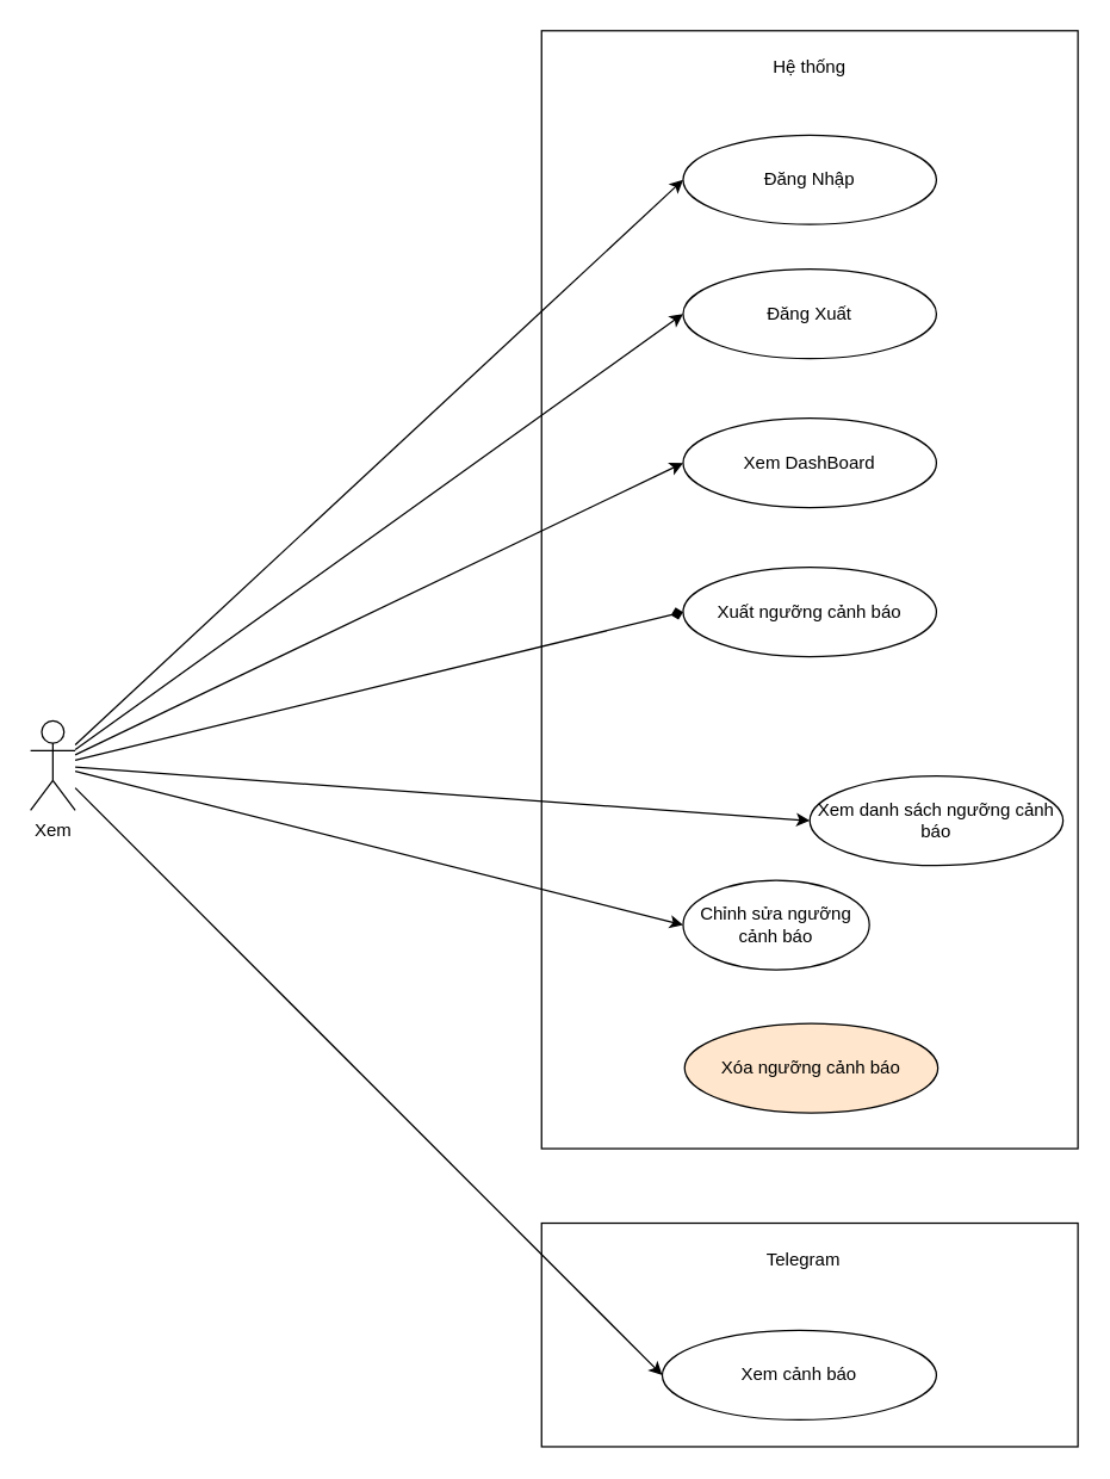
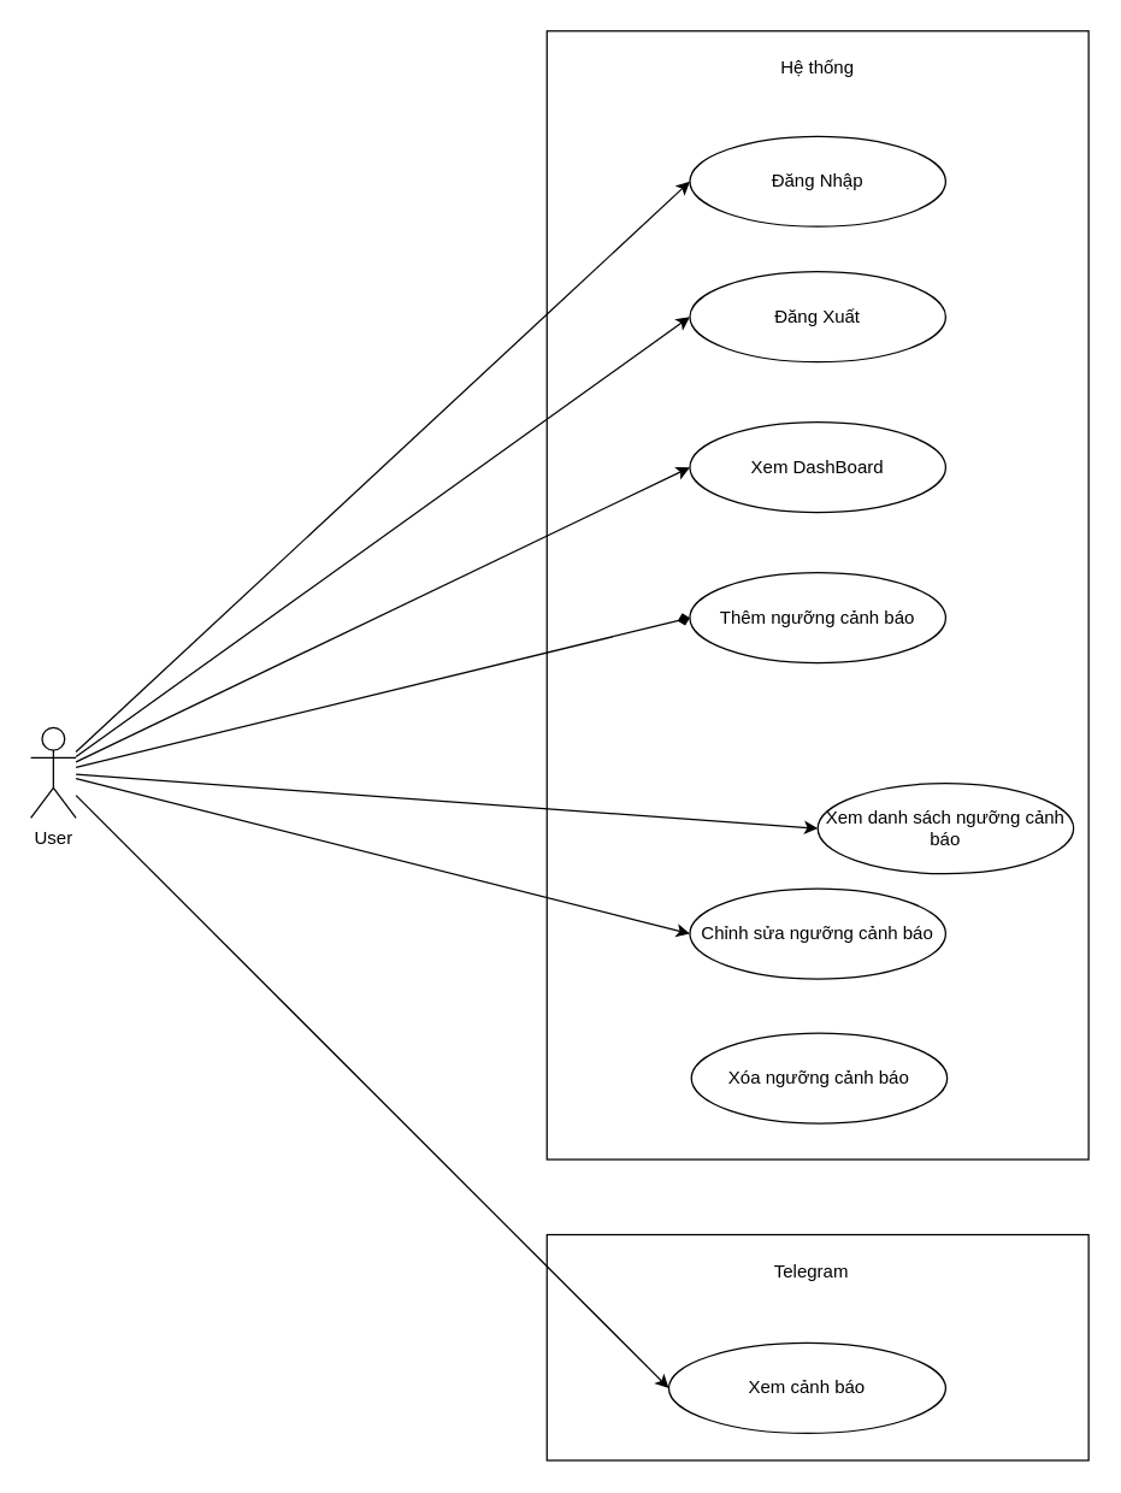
- <mxCell id="8" value="Xuất ngưỡng cảnh báo" style="ellipse;whiteSpace=wrap;html=1;" vertex="1" parent="1"><mxGeometry x="458" y="380" width="170" height="60" as="geometry" /></mxCell>
+ <mxCell id="8" value="Thêm ngưỡng cảnh báo" style="ellipse;whiteSpace=wrap;html=1;" vertex="1" parent="1"><mxGeometry x="458" y="380" width="170" height="60" as="geometry" /></mxCell>
- <mxCell id="2" value="Xem" style="shape=umlActor;verticalLabelPosition=bottom;verticalAlign=top;html=1;outlineConnect=0;" vertex="1" parent="1"><mxGeometry x="20" y="483" width="30" height="60" as="geometry" /></mxCell>
+ <mxCell id="2" value="User" style="shape=umlActor;verticalLabelPosition=bottom;verticalAlign=top;html=1;outlineConnect=0;" vertex="1" parent="1"><mxGeometry x="20" y="483" width="30" height="60" as="geometry" /></mxCell>
- <mxCell id="10" value="Chỉnh sửa ngưỡng cảnh báo" style="ellipse;whiteSpace=wrap;html=1;" vertex="1" parent="1"><mxGeometry x="458" y="590" width="125" height="60" as="geometry" /></mxCell>
+ <mxCell id="10" value="Chỉnh sửa ngưỡng cảnh báo" style="ellipse;whiteSpace=wrap;html=1;" vertex="1" parent="1"><mxGeometry x="458" y="590" width="170" height="60" as="geometry" /></mxCell>
- <mxCell id="11" value="Xóa ngưỡng cảnh báo" style="ellipse;whiteSpace=wrap;html=1;fillColor=#ffe6cc;" vertex="1" parent="1"><mxGeometry x="459" y="686" width="170" height="60" as="geometry" /></mxCell>
+ <mxCell id="11" value="Xóa ngưỡng cảnh báo" style="ellipse;whiteSpace=wrap;html=1;" vertex="1" parent="1"><mxGeometry x="459" y="686" width="170" height="60" as="geometry" /></mxCell>
